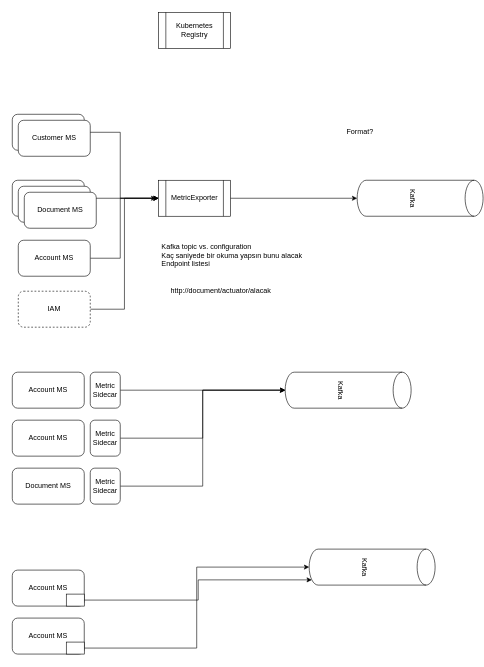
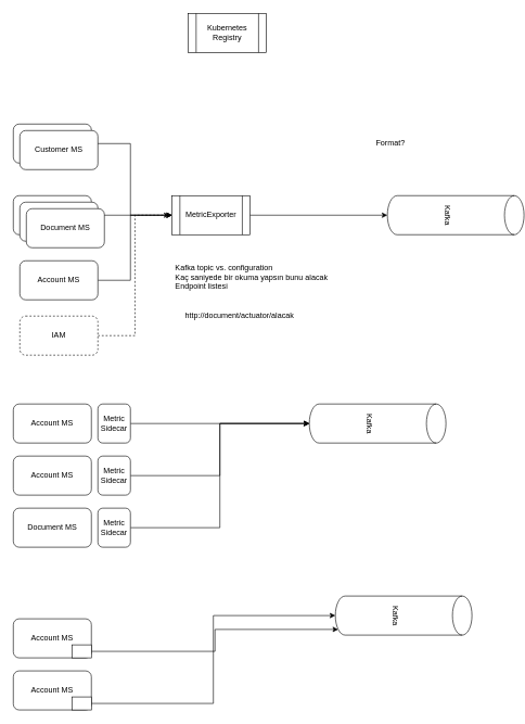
- <mxCell id="16" value="Kubernetes Registry" style="shape=process;whiteSpace=wrap;html=1;backgroundOutline=1;" vertex="1" parent="1"><mxGeometry x="264" y="20" width="120" height="60" as="geometry" /></mxCell>
+ <mxCell id="16" value="Kubernetes Registry" style="shape=process;whiteSpace=wrap;html=1;backgroundOutline=1;" vertex="1" parent="1"><mxGeometry x="289" y="20" width="120" height="60" as="geometry" /></mxCell>
- <mxCell id="35" style="edgeStyle=orthogonalEdgeStyle;rounded=0;orthogonalLoop=1;jettySize=auto;html=1;entryX=0;entryY=0.5;entryDx=0;entryDy=0;" edge="1" parent="1" source="36" target="8"><mxGeometry relative="1" as="geometry" /></mxCell>
+ <mxCell id="35" style="edgeStyle=orthogonalEdgeStyle;rounded=0;orthogonalLoop=1;jettySize=auto;html=1;entryX=0;entryY=0.5;entryDx=0;entryDy=0;dashed=1;" edge="1" parent="1" source="36" target="8"><mxGeometry relative="1" as="geometry" /></mxCell>
